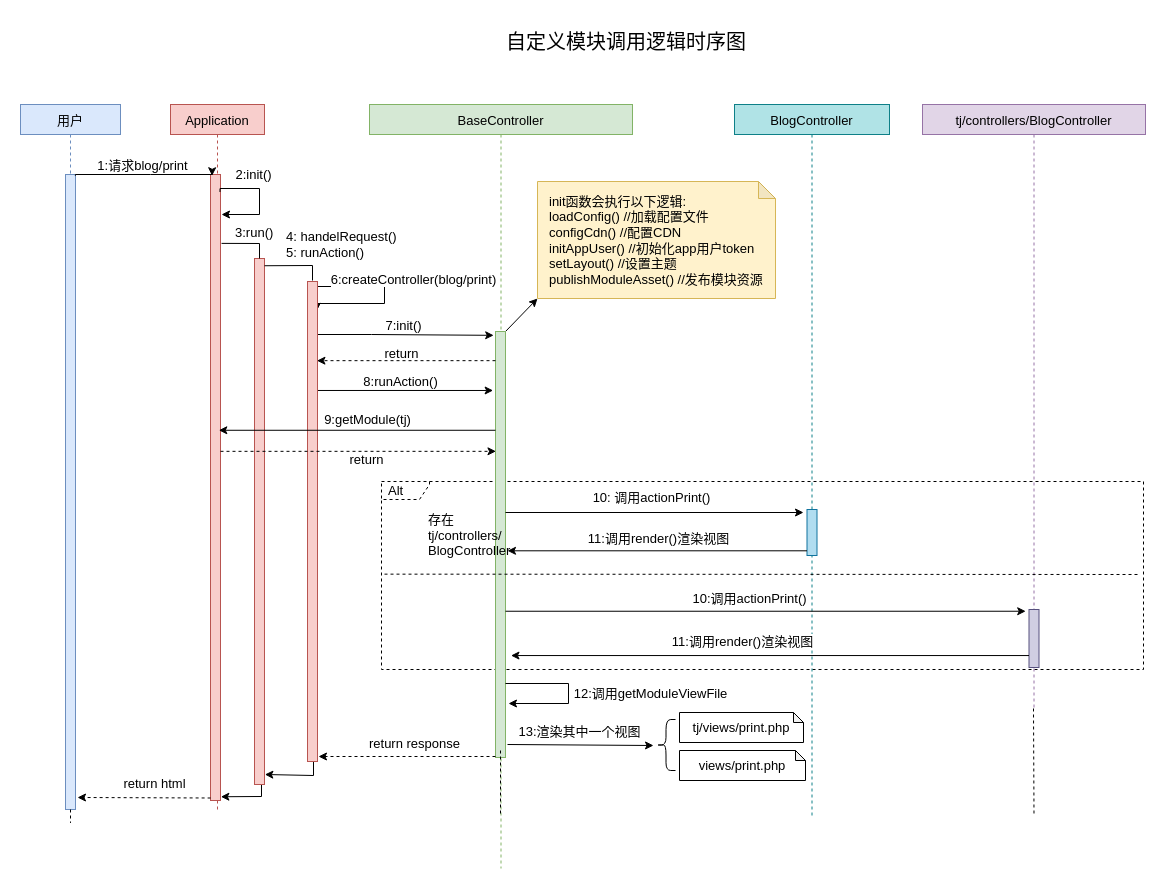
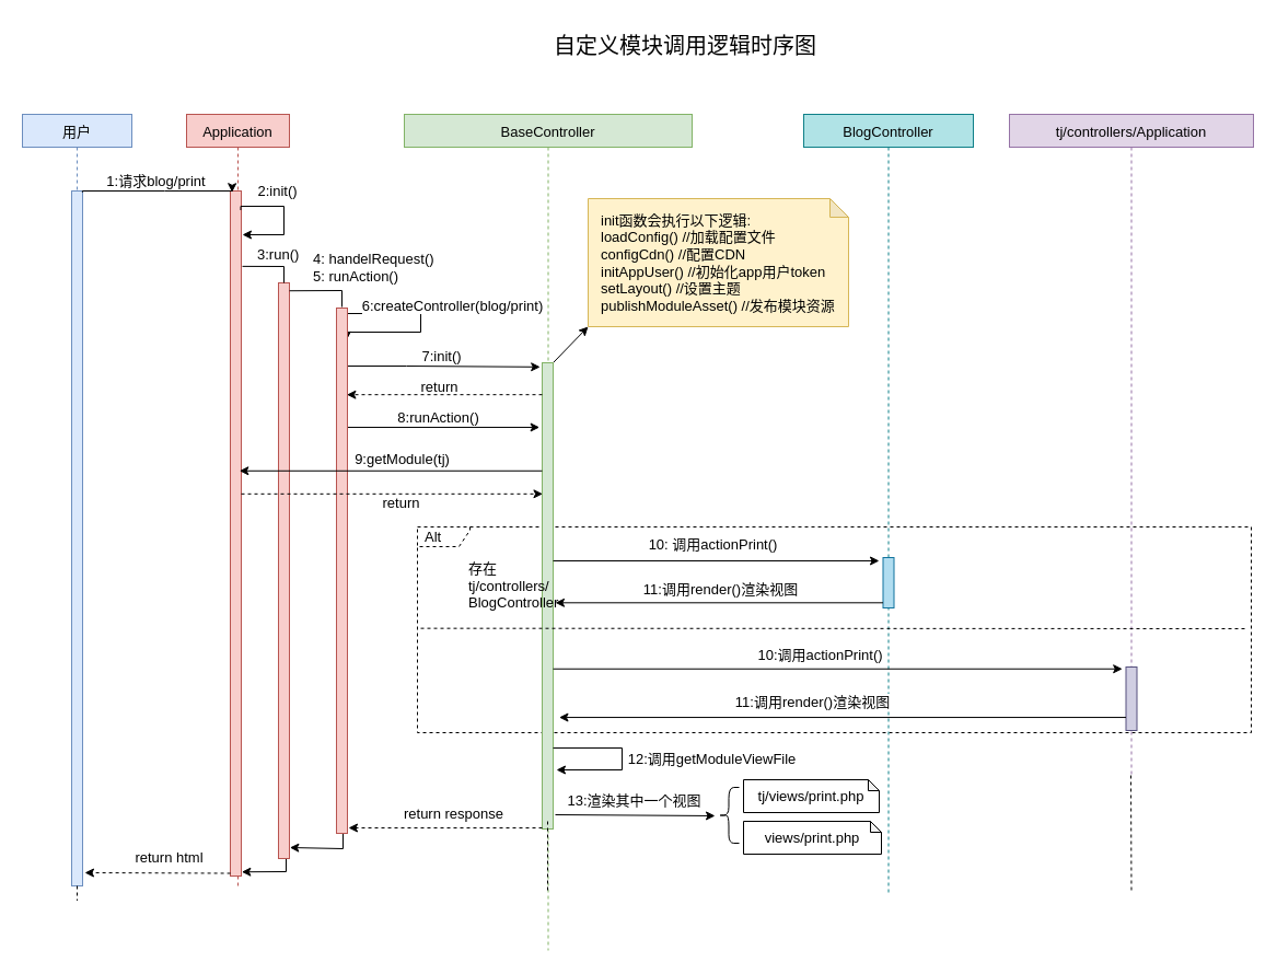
- <mxCell id="24" value="tj/controllers/BlogController" style="shape=umlLifeline;perimeter=lifelinePerimeter;container=1;collapsible=0;recursiveResize=0;rounded=0;shadow=0;strokeWidth=1;size=30;fillColor=#e1d5e7;strokeColor=#9673a6;fontSize=13;" parent="1" vertex="1"><mxGeometry x="922" y="104" width="223" height="604" as="geometry" /></mxCell>
+ <mxCell id="24" value="tj/controllers/Application" style="shape=umlLifeline;perimeter=lifelinePerimeter;container=1;collapsible=0;recursiveResize=0;rounded=0;shadow=0;strokeWidth=1;size=30;fillColor=#e1d5e7;strokeColor=#9673a6;fontSize=13;" parent="1" vertex="1"><mxGeometry x="922" y="104" width="223" height="604" as="geometry" /></mxCell>
